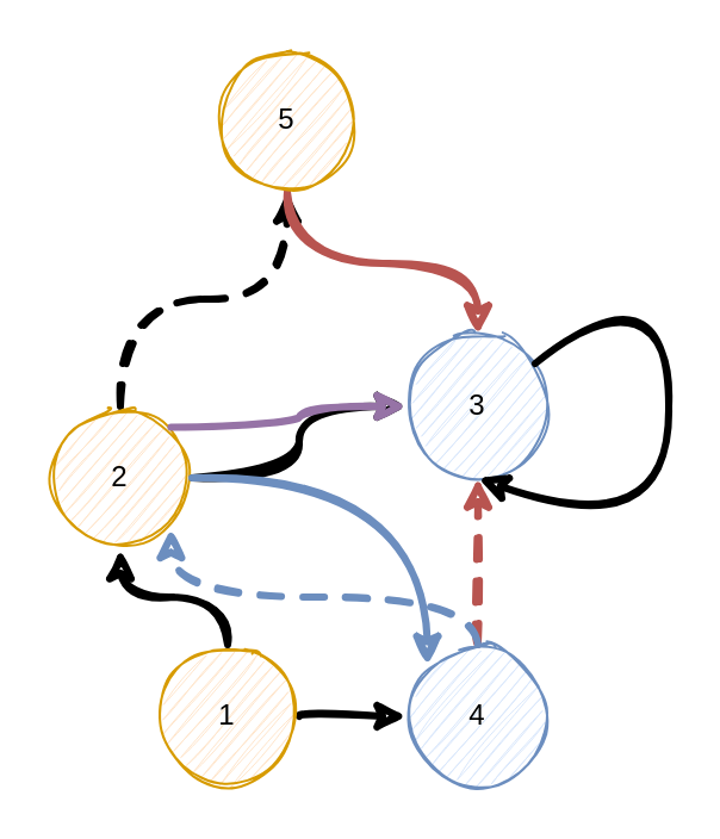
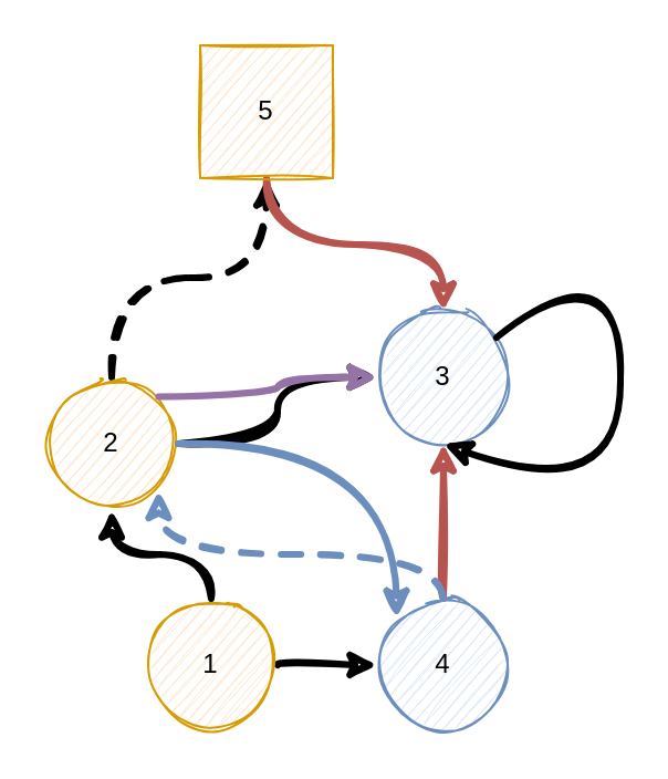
- <mxCell id="12" value="5" style="ellipse;whiteSpace=wrap;html=1;aspect=fixed;fillColor=#ffe6cc;strokeColor=#d79b00;sketch=1;" parent="1" vertex="1"><mxGeometry x="90" y="20" width="60" height="60" as="geometry" /></mxCell>
+ <mxCell id="12" value="5" style="whiteSpace=wrap;html=1;aspect=fixed;fillColor=#ffe6cc;strokeColor=#d79b00;sketch=1;rounded=0;" parent="1" vertex="1"><mxGeometry x="90" y="20" width="60" height="60" as="geometry" /></mxCell>
- <mxCell id="8" style="edgeStyle=orthogonalEdgeStyle;html=1;exitX=0.5;exitY=0;exitDx=0;exitDy=0;entryX=0.5;entryY=1;entryDx=0;entryDy=0;strokeWidth=3;curved=1;sketch=1;fillColor=#f8cecc;strokeColor=#b85450;dashed=1;" parent="1" source="9" target="10" edge="1"><mxGeometry relative="1" as="geometry" /></mxCell>
+ <mxCell id="8" style="edgeStyle=orthogonalEdgeStyle;html=1;exitX=0.5;exitY=0;exitDx=0;exitDy=0;entryX=0.5;entryY=1;entryDx=0;entryDy=0;strokeWidth=3;curved=1;sketch=1;fillColor=#f8cecc;strokeColor=#b85450;" parent="1" source="9" target="10" edge="1"><mxGeometry relative="1" as="geometry" /></mxCell>
